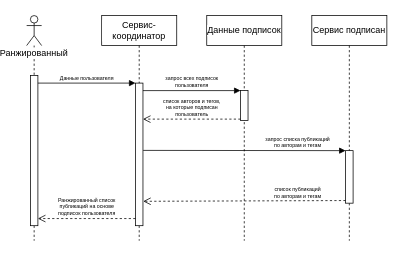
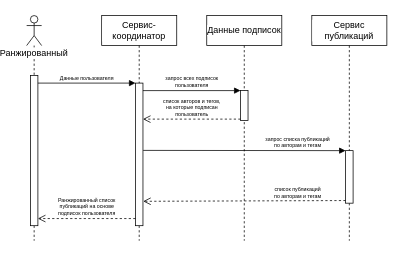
- <mxCell id="8" value="Сервис подписан" style="shape=umlLifeline;perimeter=lifelinePerimeter;whiteSpace=wrap;html=1;container=1;collapsible=0;recursiveResize=0;outlineConnect=0;labelBackgroundColor=#FFFFFF;strokeColor=default;strokeWidth=1;" vertex="1" parent="1"><mxGeometry x="400" y="20" width="100" height="300" as="geometry" /></mxCell>
+ <mxCell id="8" value="Сервис публикаций" style="shape=umlLifeline;perimeter=lifelinePerimeter;whiteSpace=wrap;html=1;container=1;collapsible=0;recursiveResize=0;outlineConnect=0;labelBackgroundColor=#FFFFFF;strokeColor=default;strokeWidth=1;" vertex="1" parent="1"><mxGeometry x="400" y="20" width="100" height="300" as="geometry" /></mxCell>
